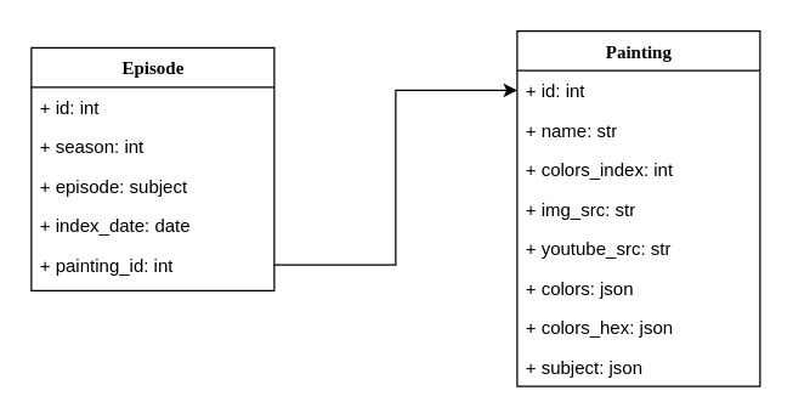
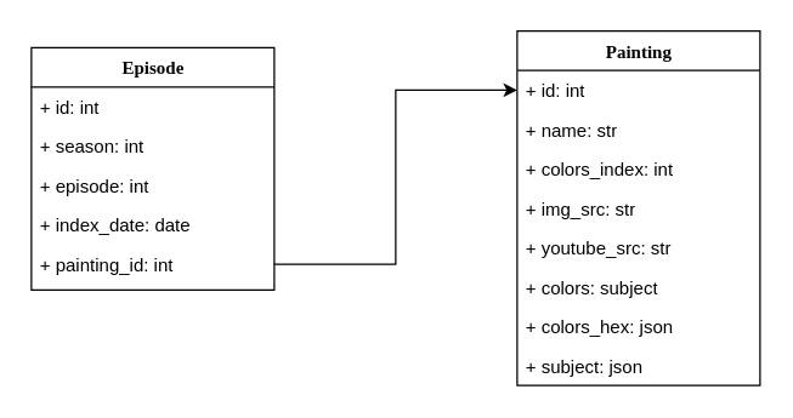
- <mxCell id="5" value="+ episode: subject" style="text;html=1;strokeColor=none;fillColor=none;align=left;verticalAlign=top;spacingLeft=4;spacingRight=4;whiteSpace=wrap;overflow=hidden;rotatable=0;points=[[0,0.5],[1,0.5]];portConstraint=eastwest;" parent="2" vertex="1"><mxGeometry y="78" width="160" height="26" as="geometry" /></mxCell>
+ <mxCell id="5" value="+ episode: int" style="text;html=1;strokeColor=none;fillColor=none;align=left;verticalAlign=top;spacingLeft=4;spacingRight=4;whiteSpace=wrap;overflow=hidden;rotatable=0;points=[[0,0.5],[1,0.5]];portConstraint=eastwest;" parent="2" vertex="1"><mxGeometry y="78" width="160" height="26" as="geometry" /></mxCell>
- <mxCell id="14" value="+ colors: json" style="text;html=1;strokeColor=none;fillColor=none;align=left;verticalAlign=top;spacingLeft=4;spacingRight=4;whiteSpace=wrap;overflow=hidden;rotatable=0;points=[[0,0.5],[1,0.5]];portConstraint=eastwest;" vertex="1" parent="8"><mxGeometry y="156" width="160" height="26" as="geometry" /></mxCell>
+ <mxCell id="14" value="+ colors: subject" style="text;html=1;strokeColor=none;fillColor=none;align=left;verticalAlign=top;spacingLeft=4;spacingRight=4;whiteSpace=wrap;overflow=hidden;rotatable=0;points=[[0,0.5],[1,0.5]];portConstraint=eastwest;" vertex="1" parent="8"><mxGeometry y="156" width="160" height="26" as="geometry" /></mxCell>
